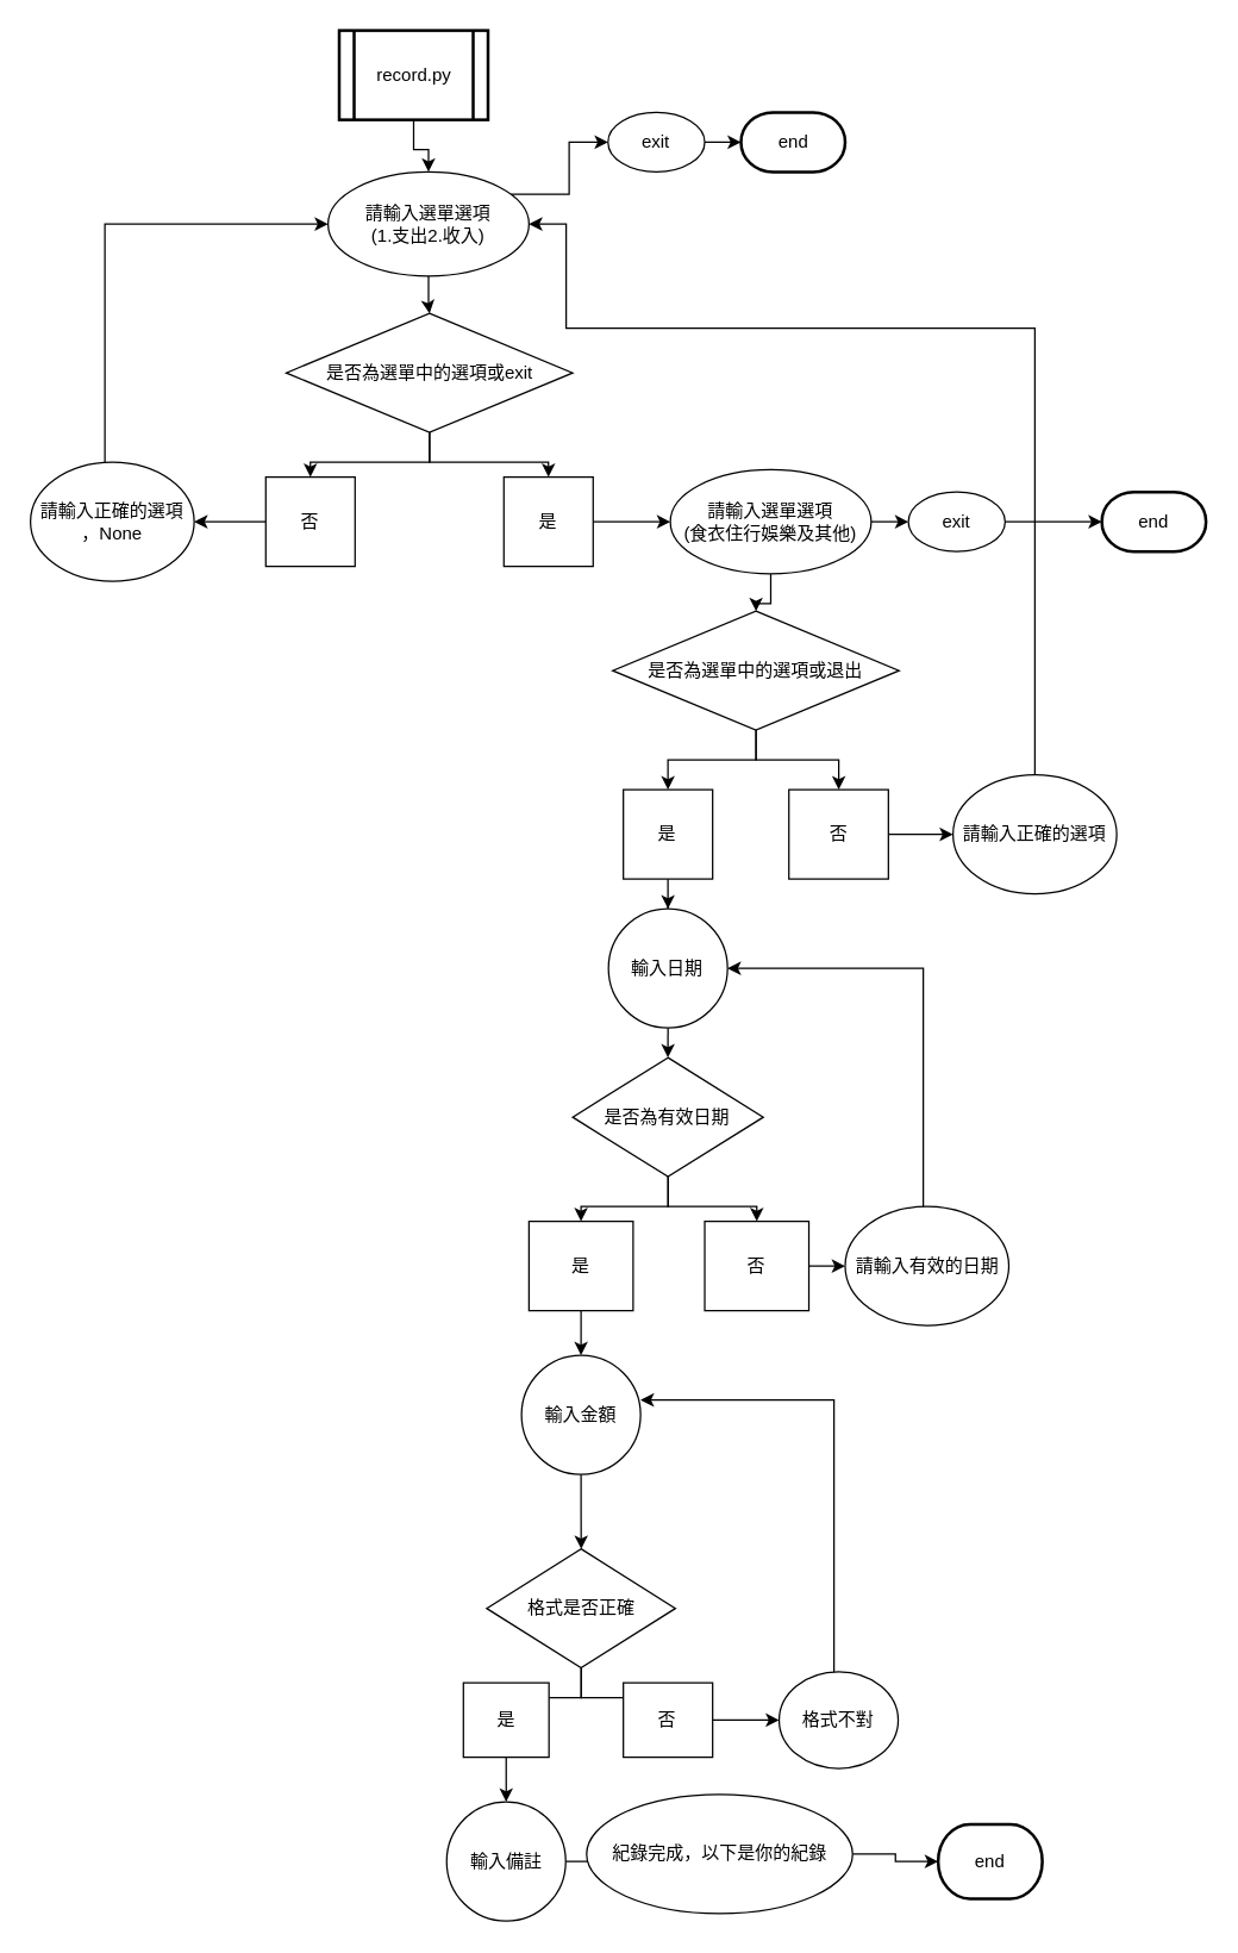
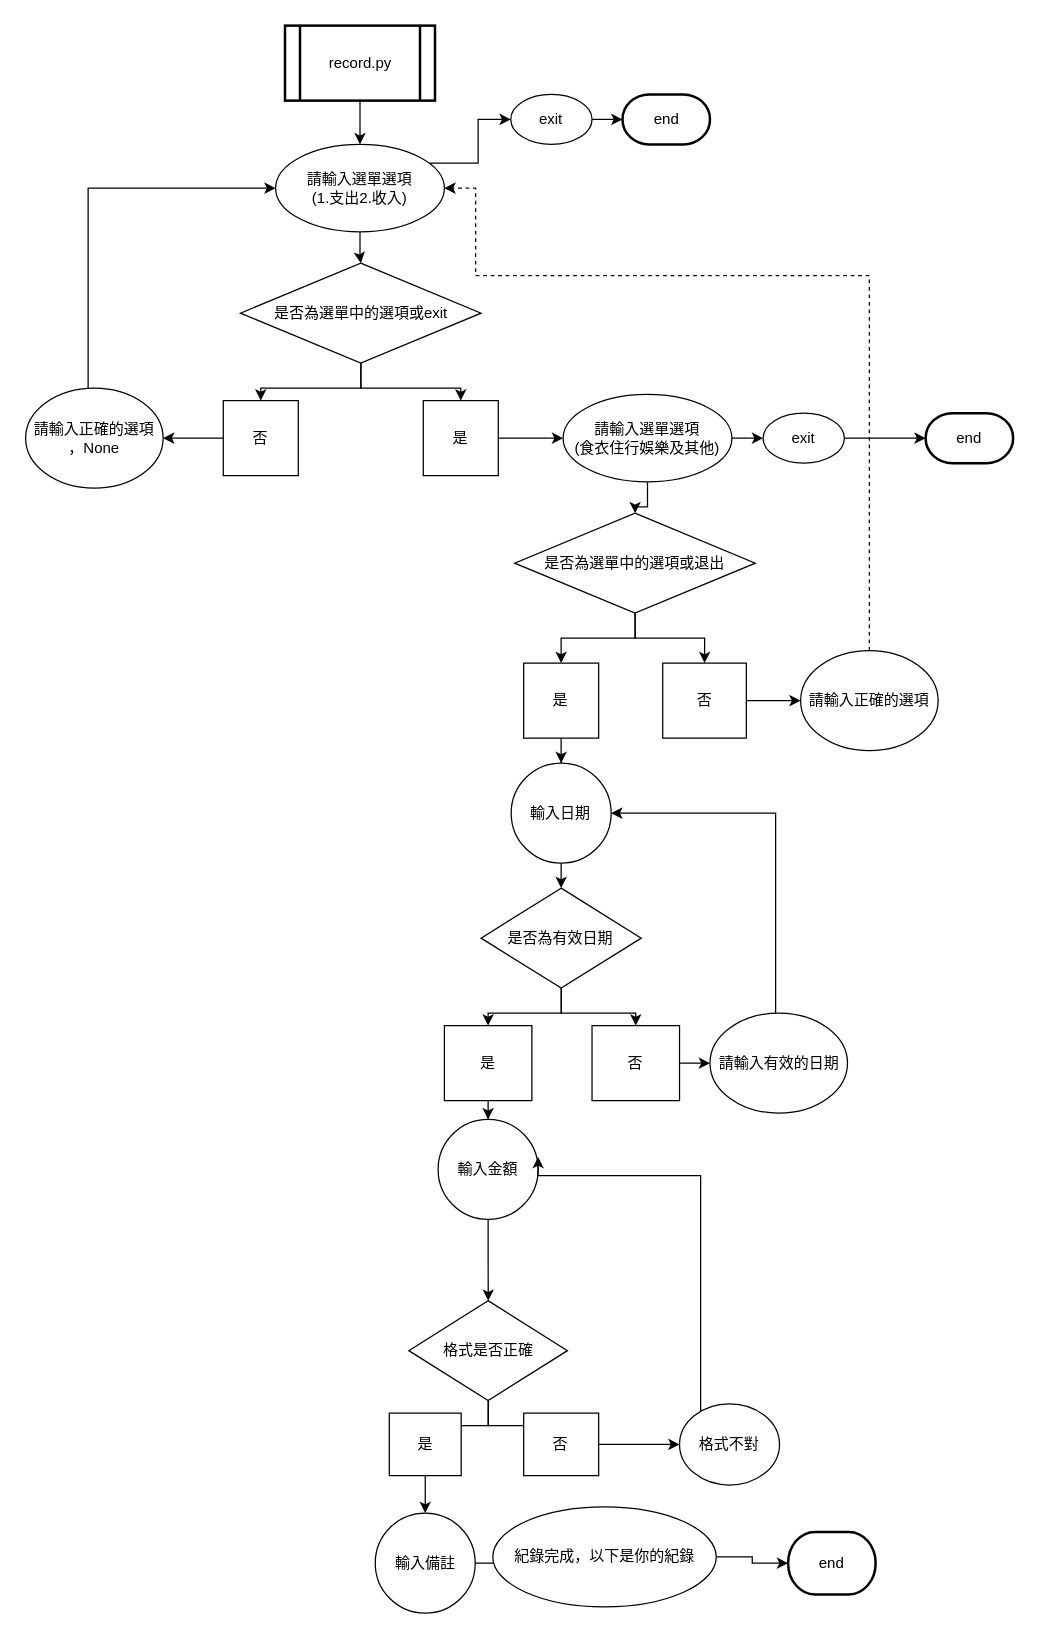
- <mxCell id="3" value="&lt;font style=&quot;vertical-align: inherit;&quot;&gt;&lt;font style=&quot;vertical-align: inherit;&quot;&gt;record.py&lt;/font&gt;&lt;/font&gt;" style="shape=process;whiteSpace=wrap;html=1;backgroundOutline=1;strokeWidth=2;" vertex="1" parent="1"><mxGeometry x="227.5" y="20" width="100" height="60" as="geometry" /></mxCell>
+ <mxCell id="3" value="&lt;font style=&quot;vertical-align: inherit;&quot;&gt;&lt;font style=&quot;vertical-align: inherit;&quot;&gt;record.py&lt;/font&gt;&lt;/font&gt;" style="shape=process;whiteSpace=wrap;html=1;backgroundOutline=1;strokeWidth=2;" vertex="1" parent="1"><mxGeometry x="227.5" y="20" width="120" height="60" as="geometry" /></mxCell>
- <mxCell id="29" value="" style="edgeStyle=orthogonalEdgeStyle;rounded=0;orthogonalLoop=1;jettySize=auto;html=1;entryX=1;entryY=0.5;entryDx=0;entryDy=0;" edge="1" parent="1" source="30" target="9"><mxGeometry relative="1" as="geometry"><mxPoint x="695" y="430" as="targetPoint" /><Array as="points"><mxPoint x="695" y="220" /><mxPoint x="380" y="220" /><mxPoint x="380" y="150" /></Array></mxGeometry></mxCell>
+ <mxCell id="29" value="" style="edgeStyle=orthogonalEdgeStyle;rounded=0;orthogonalLoop=1;jettySize=auto;html=1;entryX=1;entryY=0.5;entryDx=0;entryDy=0;dashed=1;" edge="1" parent="1" source="30" target="9"><mxGeometry relative="1" as="geometry"><mxPoint x="695" y="430" as="targetPoint" /><Array as="points"><mxPoint x="695" y="220" /><mxPoint x="380" y="220" /><mxPoint x="380" y="150" /></Array></mxGeometry></mxCell>
- <mxCell id="46" value="輸入金額" style="ellipse;whiteSpace=wrap;html=1;" vertex="1" parent="1"><mxGeometry x="350" y="910" width="80" height="80" as="geometry" /></mxCell>
+ <mxCell id="46" value="輸入金額" style="ellipse;whiteSpace=wrap;html=1;" vertex="1" parent="1"><mxGeometry x="350" y="895" width="80" height="80" as="geometry" /></mxCell>
- <mxCell id="55" value="格式不對" style="ellipse;whiteSpace=wrap;html=1;" vertex="1" parent="1"><mxGeometry x="523.13" y="1122.5" width="80" height="65" as="geometry" /></mxCell>
+ <mxCell id="55" value="格式不對" style="ellipse;whiteSpace=wrap;html=1;" vertex="1" parent="1"><mxGeometry x="543.13" y="1122.5" width="80" height="65" as="geometry" /></mxCell>
